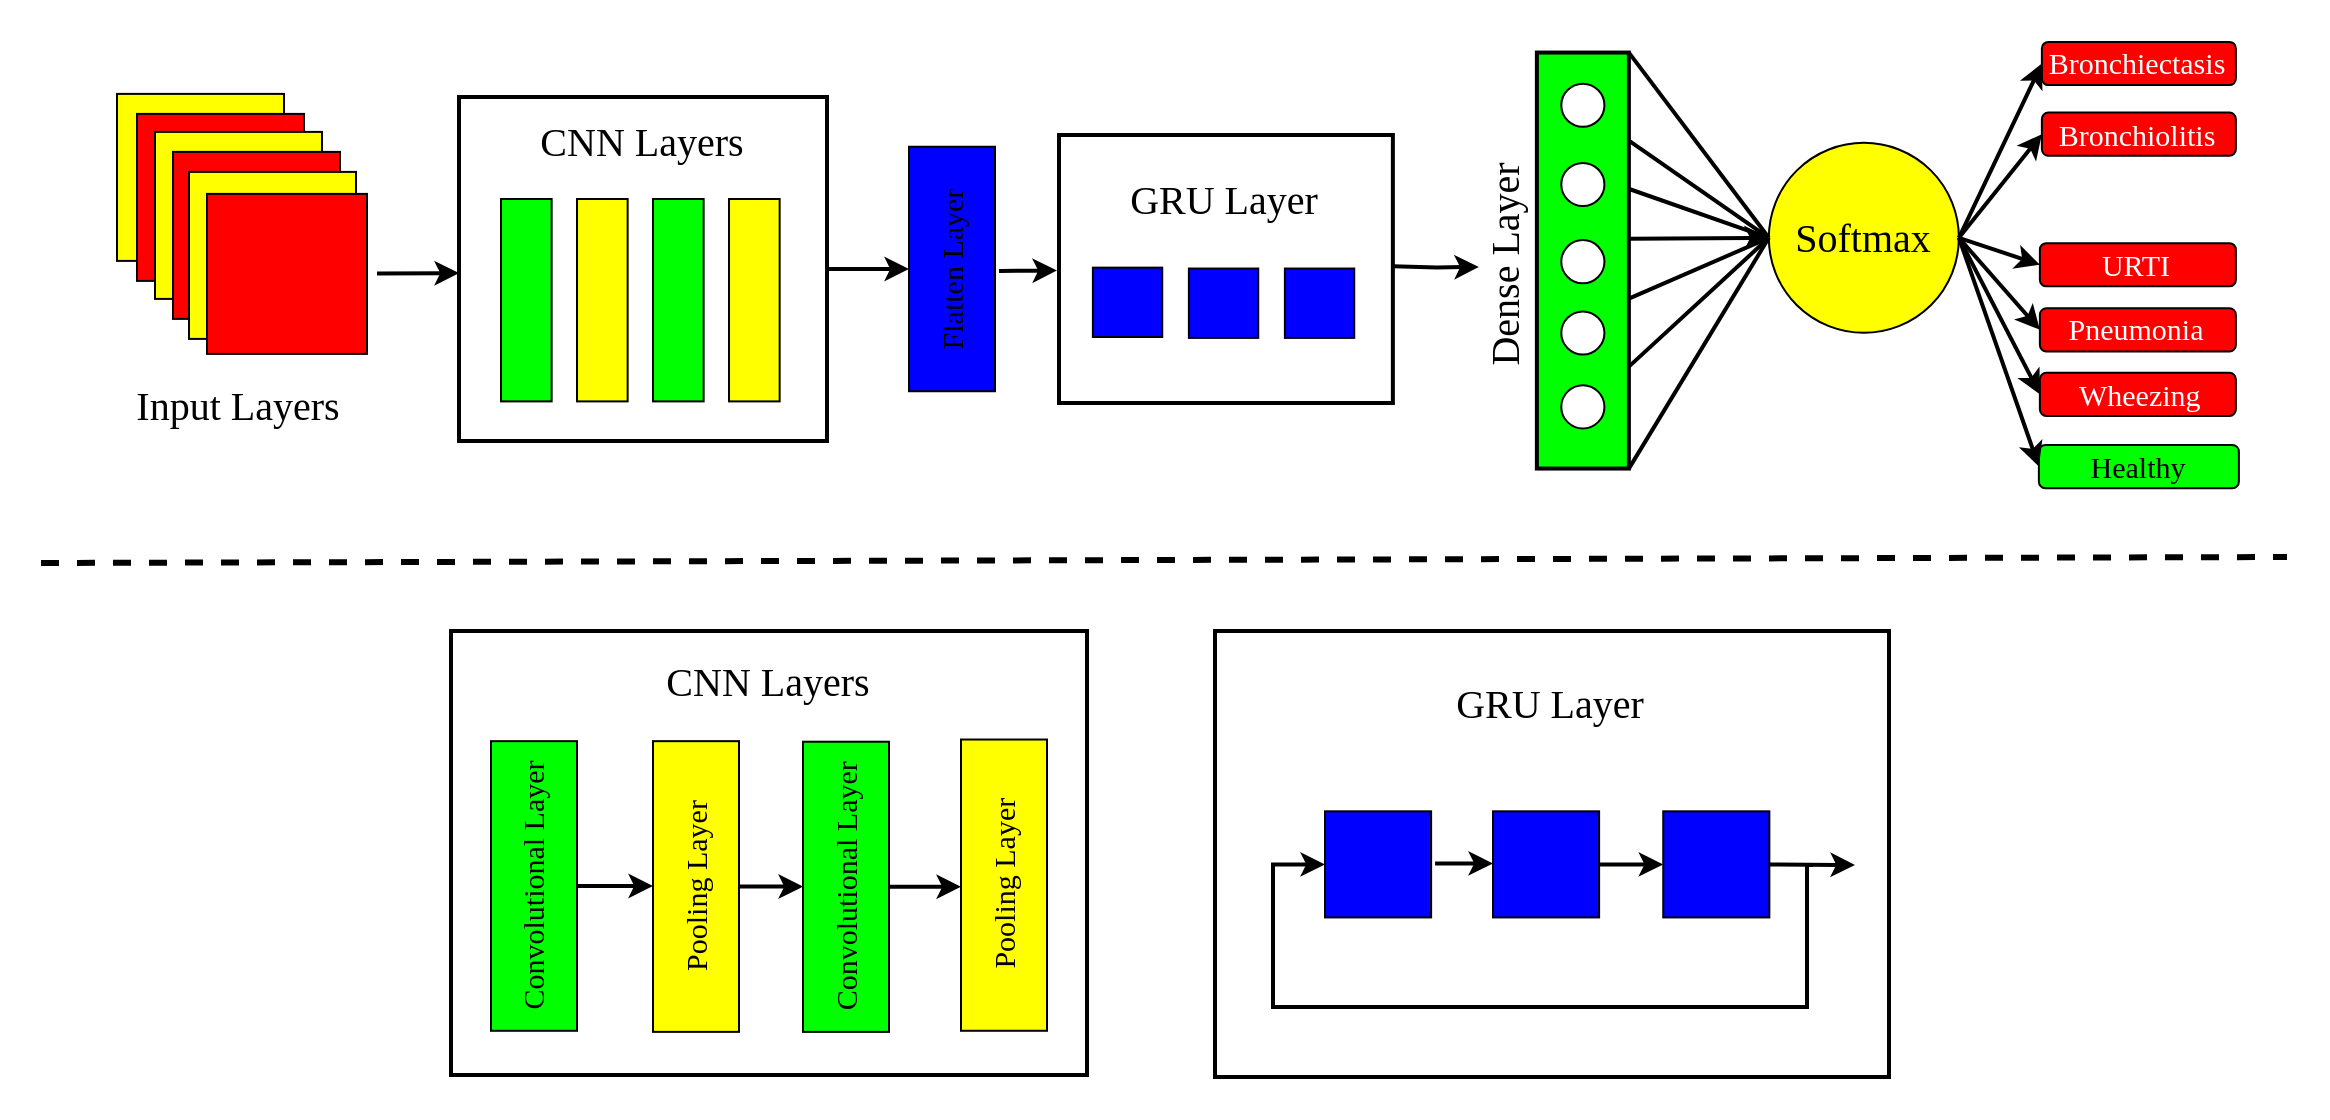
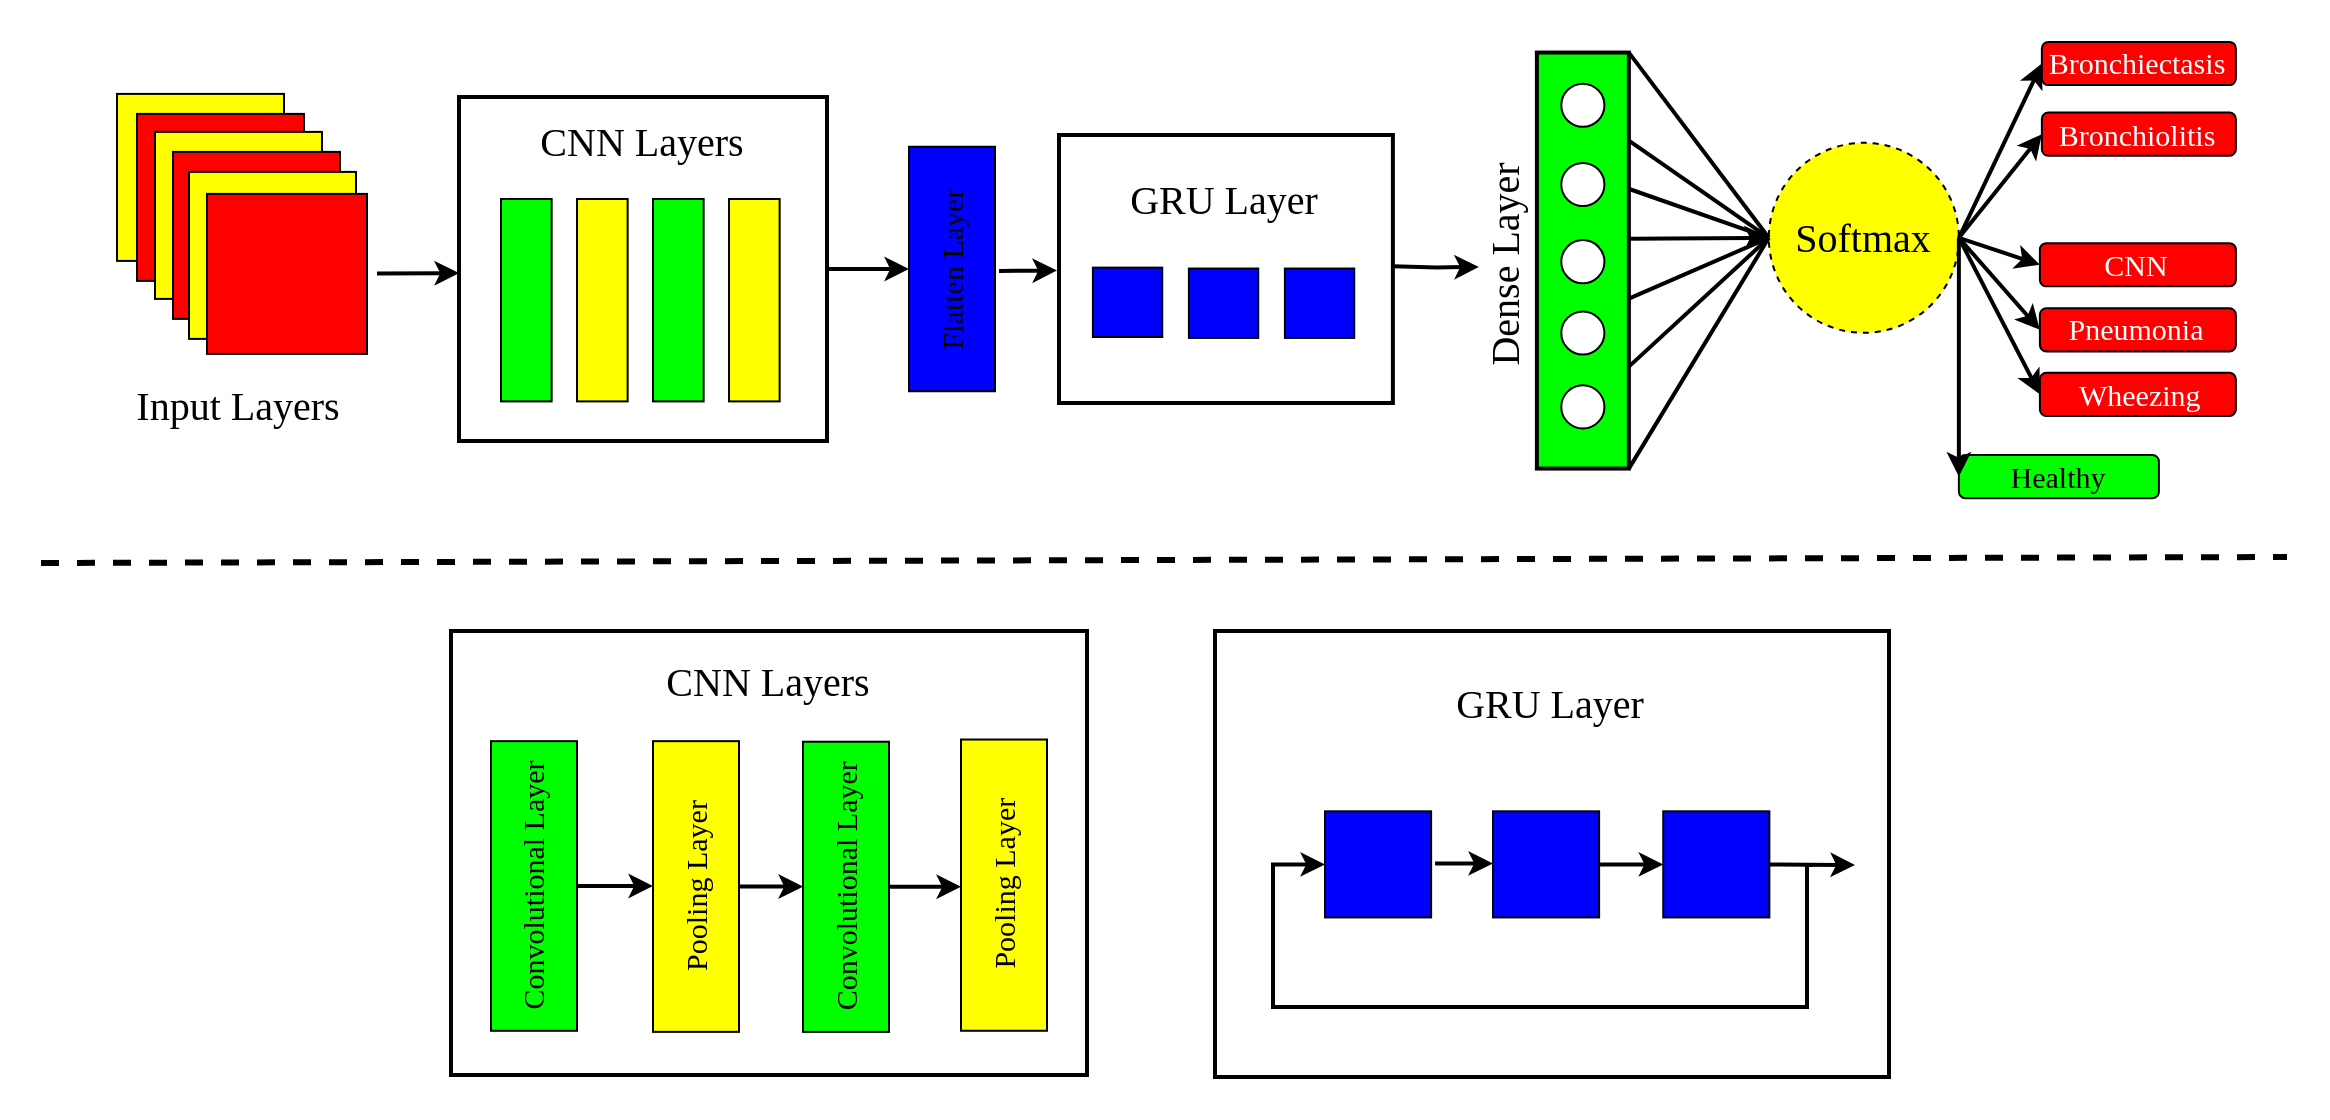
- <mxCell id="17" value="Softmax" style="ellipse;whiteSpace=wrap;html=1;aspect=fixed;rounded=0;shadow=0;glass=0;sketch=0;fillStyle=auto;strokeColor=#000000;strokeWidth=1;fontFamily=Times New Roman;fontSize=20;fillColor=#FFFF00;gradientColor=none;" parent="1" vertex="1"><mxGeometry x="883.92" y="70.89" width="95.03" height="95.03" as="geometry" /></mxCell>
+ <mxCell id="17" value="Softmax" style="ellipse;whiteSpace=wrap;html=1;aspect=fixed;rounded=0;shadow=0;glass=0;sketch=0;fillStyle=auto;strokeColor=#000000;strokeWidth=1;fontFamily=Times New Roman;fontSize=20;fillColor=#FFFF00;gradientColor=none;dashed=1;" parent="1" vertex="1"><mxGeometry x="883.92" y="70.89" width="95.03" height="95.03" as="geometry" /></mxCell>
- <mxCell id="25" value="URTI" style="rounded=1;whiteSpace=wrap;html=1;shadow=0;glass=0;sketch=0;fillStyle=auto;strokeColor=#000000;strokeWidth=1;fontFamily=Times New Roman;fontSize=15;fontColor=#FFFFFF;fillColor=#FF0000;gradientColor=none;" parent="1" vertex="1"><mxGeometry x="1019.44" y="121.08" width="98" height="21.6" as="geometry" /></mxCell>
+ <mxCell id="25" value="CNN" style="rounded=1;whiteSpace=wrap;html=1;shadow=0;glass=0;sketch=0;fillStyle=auto;strokeColor=#000000;strokeWidth=1;fontFamily=Times New Roman;fontSize=15;fontColor=#FFFFFF;fillColor=#FF0000;gradientColor=none;" parent="1" vertex="1"><mxGeometry x="1019.44" y="121.08" width="98" height="21.6" as="geometry" /></mxCell>
- <mxCell id="28" value="&lt;font color=&quot;#000000&quot; style=&quot;font-size: 15px;&quot;&gt;Healthy&lt;/font&gt;" style="rounded=1;whiteSpace=wrap;html=1;shadow=0;glass=0;sketch=0;fillStyle=auto;strokeColor=#000000;strokeWidth=1;fontFamily=Times New Roman;fontSize=15;fontColor=#FFFFFF;fillColor=#00FF00;gradientColor=none;" parent="1" vertex="1"><mxGeometry x="1018.94" y="221.99" width="100" height="21.6" as="geometry" /></mxCell>
+ <mxCell id="28" value="&lt;font color=&quot;#000000&quot; style=&quot;font-size: 15px;&quot;&gt;Healthy&lt;/font&gt;" style="rounded=1;whiteSpace=wrap;html=1;shadow=0;glass=0;sketch=0;fillStyle=auto;strokeColor=#000000;strokeWidth=1;fontFamily=Times New Roman;fontSize=15;fontColor=#FFFFFF;fillColor=#00FF00;gradientColor=none;" parent="1" vertex="1"><mxGeometry x="978.94" y="226.99" width="100" height="21.6" as="geometry" /></mxCell>
